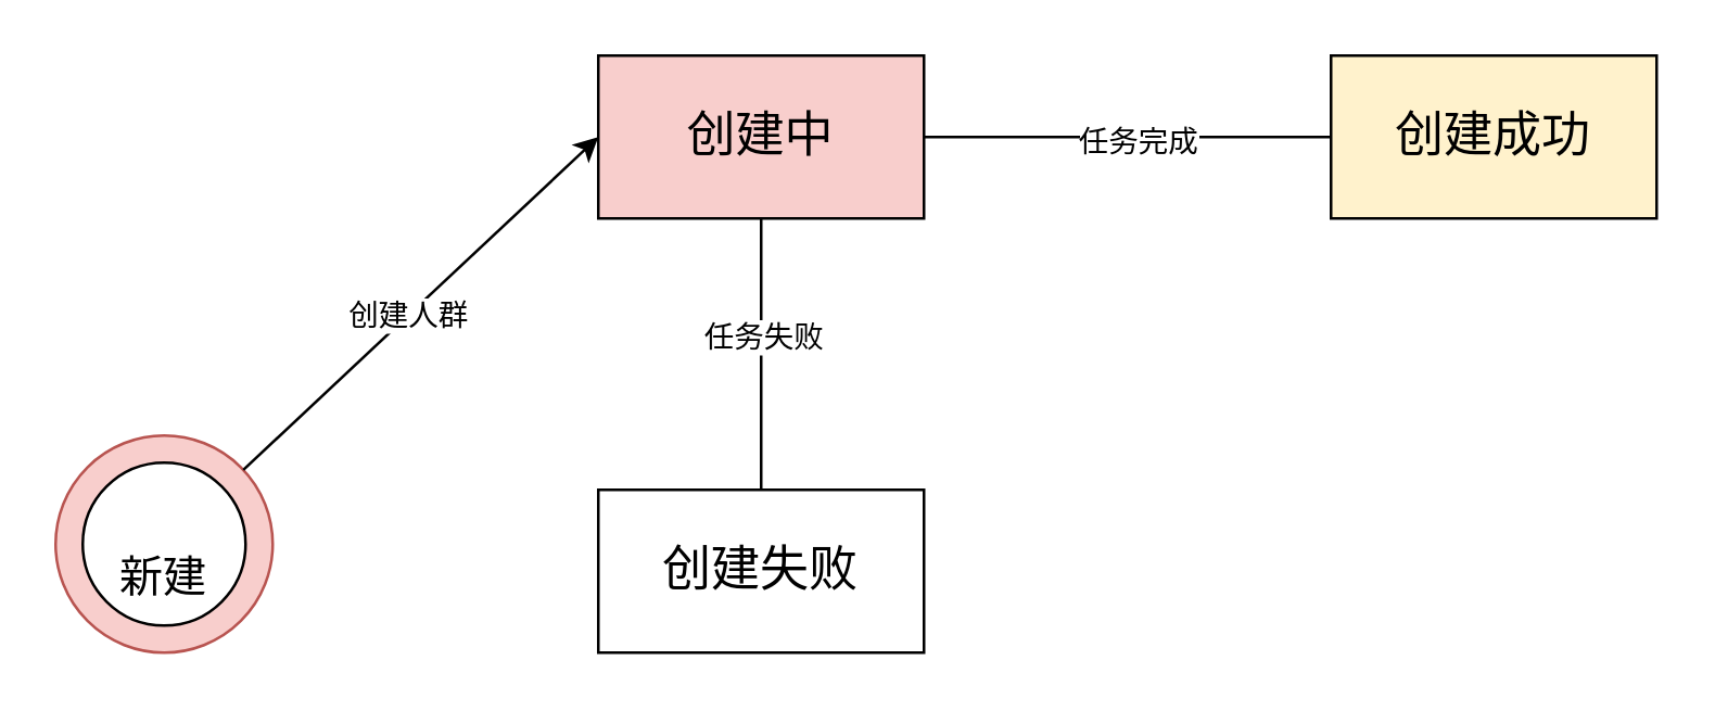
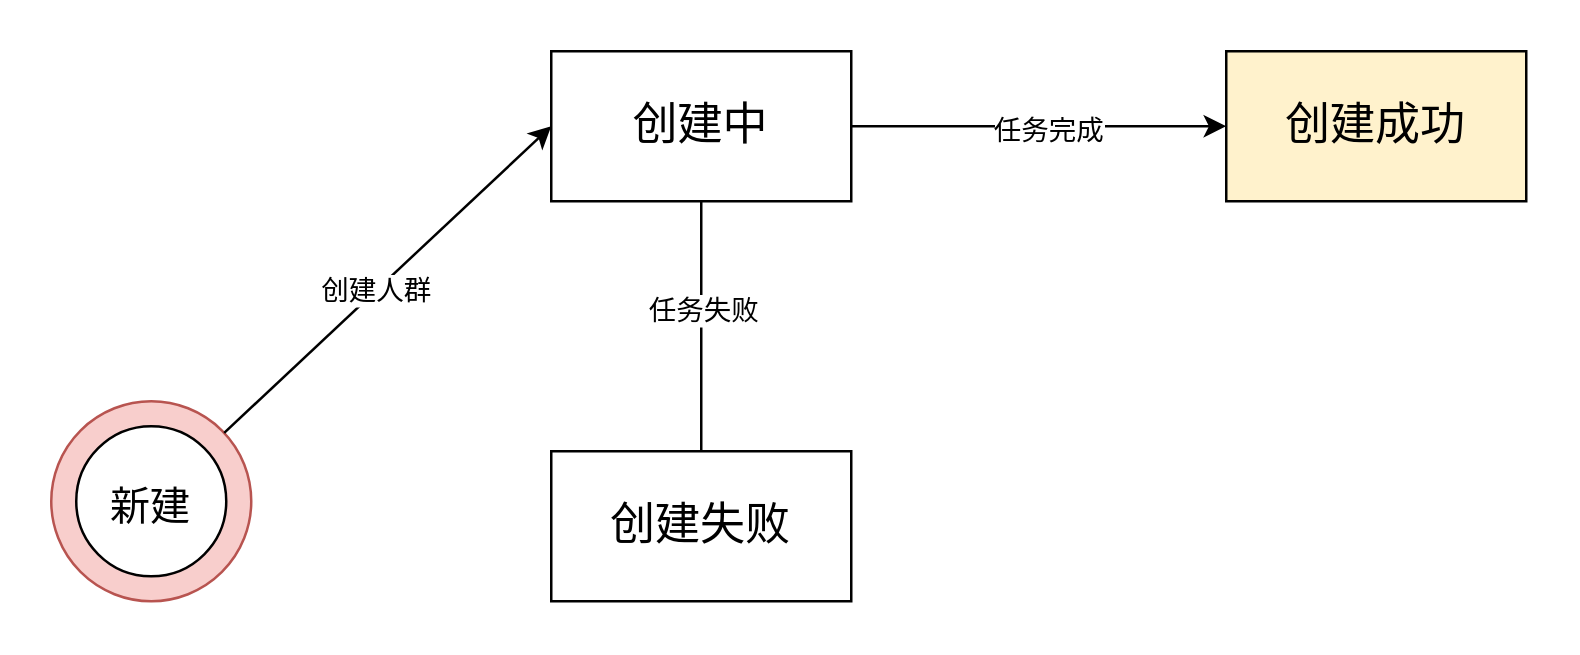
- <mxCell id="6" value="&lt;font style=&quot;font-size: 18px&quot;&gt;创建中&lt;/font&gt;" style="rounded=0;whiteSpace=wrap;html=1;fillColor=#f8cecc;" vertex="1" parent="1"><mxGeometry x="220" y="20" width="120" height="60" as="geometry" /></mxCell>
+ <mxCell id="6" value="&lt;font style=&quot;font-size: 18px&quot;&gt;创建中&lt;/font&gt;" style="rounded=0;whiteSpace=wrap;html=1;" vertex="1" parent="1"><mxGeometry x="220" y="20" width="120" height="60" as="geometry" /></mxCell>
- <mxCell id="12" value="" style="endArrow=none;html=1;entryX=0;entryY=0.5;entryDx=0;entryDy=0;exitX=1;exitY=0.5;exitDx=0;exitDy=0;" edge="1" parent="1" source="6" target="11"><mxGeometry width="50" height="50" relative="1" as="geometry"><mxPoint x="180" y="-50" as="sourcePoint" /><mxPoint x="230" y="-100" as="targetPoint" /></mxGeometry></mxCell>
+ <mxCell id="12" value="" style="endArrow=classic;html=1;entryX=0;entryY=0.5;entryDx=0;entryDy=0;exitX=1;exitY=0.5;exitDx=0;exitDy=0;" edge="1" parent="1" source="6" target="11"><mxGeometry width="50" height="50" relative="1" as="geometry"><mxPoint x="180" y="-50" as="sourcePoint" /><mxPoint x="230" y="-100" as="targetPoint" /></mxGeometry></mxCell>
- <mxCell id="7" value="&lt;font style=&quot;font-size: 16px&quot;&gt;新建&lt;/font&gt;" style="text;html=1;strokeColor=none;fillColor=none;align=center;verticalAlign=middle;whiteSpace=wrap;rounded=0;" vertex="1" parent="1"><mxGeometry x="40" y="202" width="40" height="20" as="geometry" /></mxCell>
+ <mxCell id="7" value="&lt;font style=&quot;font-size: 16px&quot;&gt;新建&lt;/font&gt;" style="text;html=1;strokeColor=none;fillColor=none;align=center;verticalAlign=middle;whiteSpace=wrap;rounded=0;" vertex="1" parent="1"><mxGeometry x="40" y="192" width="40" height="20" as="geometry" /></mxCell>
